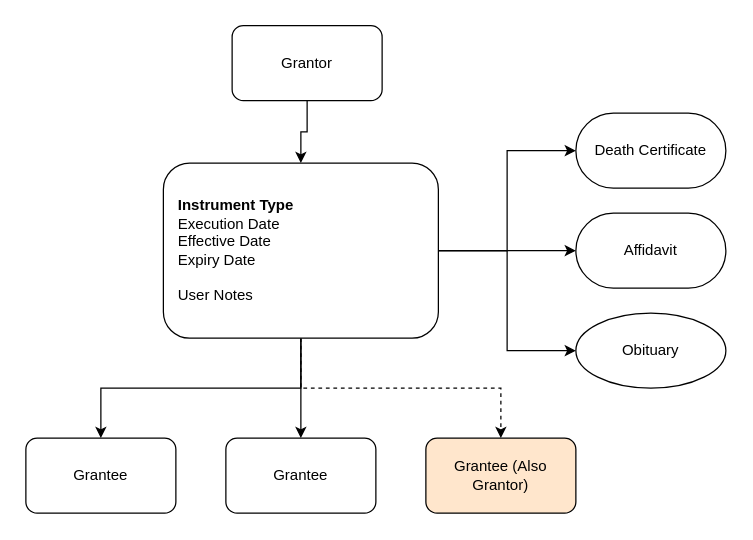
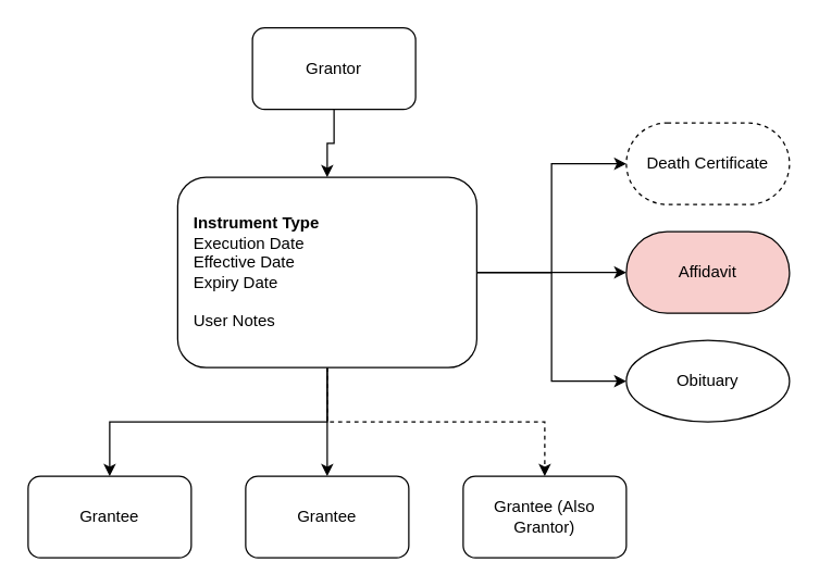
- <mxCell id="13" value="Death Certificate" style="rounded=1;whiteSpace=wrap;html=1;arcSize=50;" vertex="1" parent="1"><mxGeometry x="460" y="90" width="120" height="60" as="geometry" /></mxCell>
+ <mxCell id="13" value="Death Certificate" style="rounded=1;whiteSpace=wrap;html=1;arcSize=50;dashed=1;" vertex="1" parent="1"><mxGeometry x="460" y="90" width="120" height="60" as="geometry" /></mxCell>
- <mxCell id="14" value="Affidavit " style="rounded=1;whiteSpace=wrap;html=1;arcSize=50;" vertex="1" parent="1"><mxGeometry x="460" y="170" width="120" height="60" as="geometry" /></mxCell>
+ <mxCell id="14" value="Affidavit " style="rounded=1;whiteSpace=wrap;html=1;arcSize=50;fillColor=#f8cecc;" vertex="1" parent="1"><mxGeometry x="460" y="170" width="120" height="60" as="geometry" /></mxCell>
- <mxCell id="12" value="Grantee (Also Grantor)" style="rounded=1;whiteSpace=wrap;html=1;fillColor=#ffe6cc;" vertex="1" parent="1"><mxGeometry x="340" y="350" width="120" height="60" as="geometry" /></mxCell>
+ <mxCell id="12" value="Grantee (Also Grantor)" style="rounded=1;whiteSpace=wrap;html=1;" vertex="1" parent="1"><mxGeometry x="340" y="350" width="120" height="60" as="geometry" /></mxCell>
